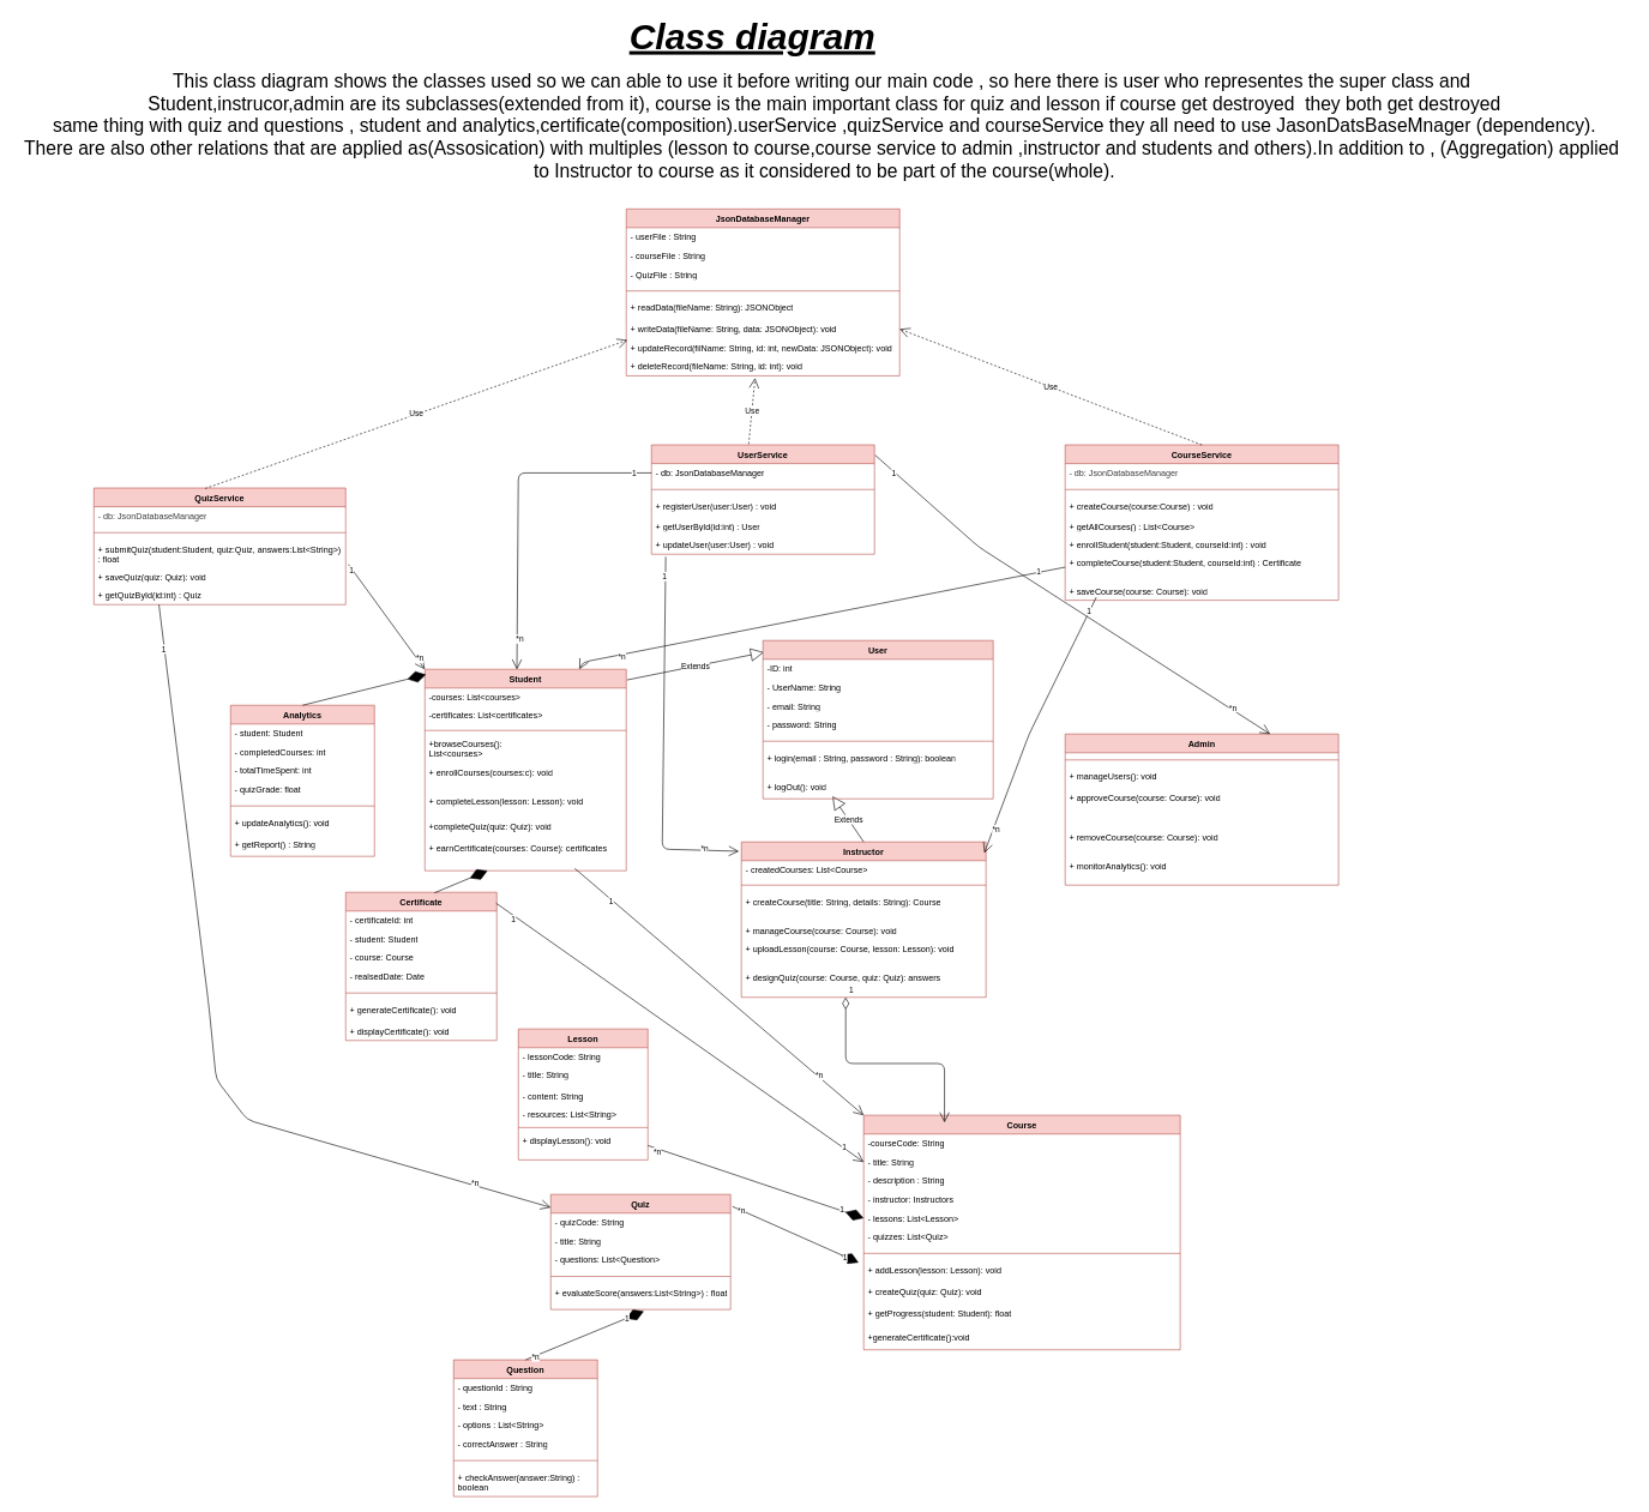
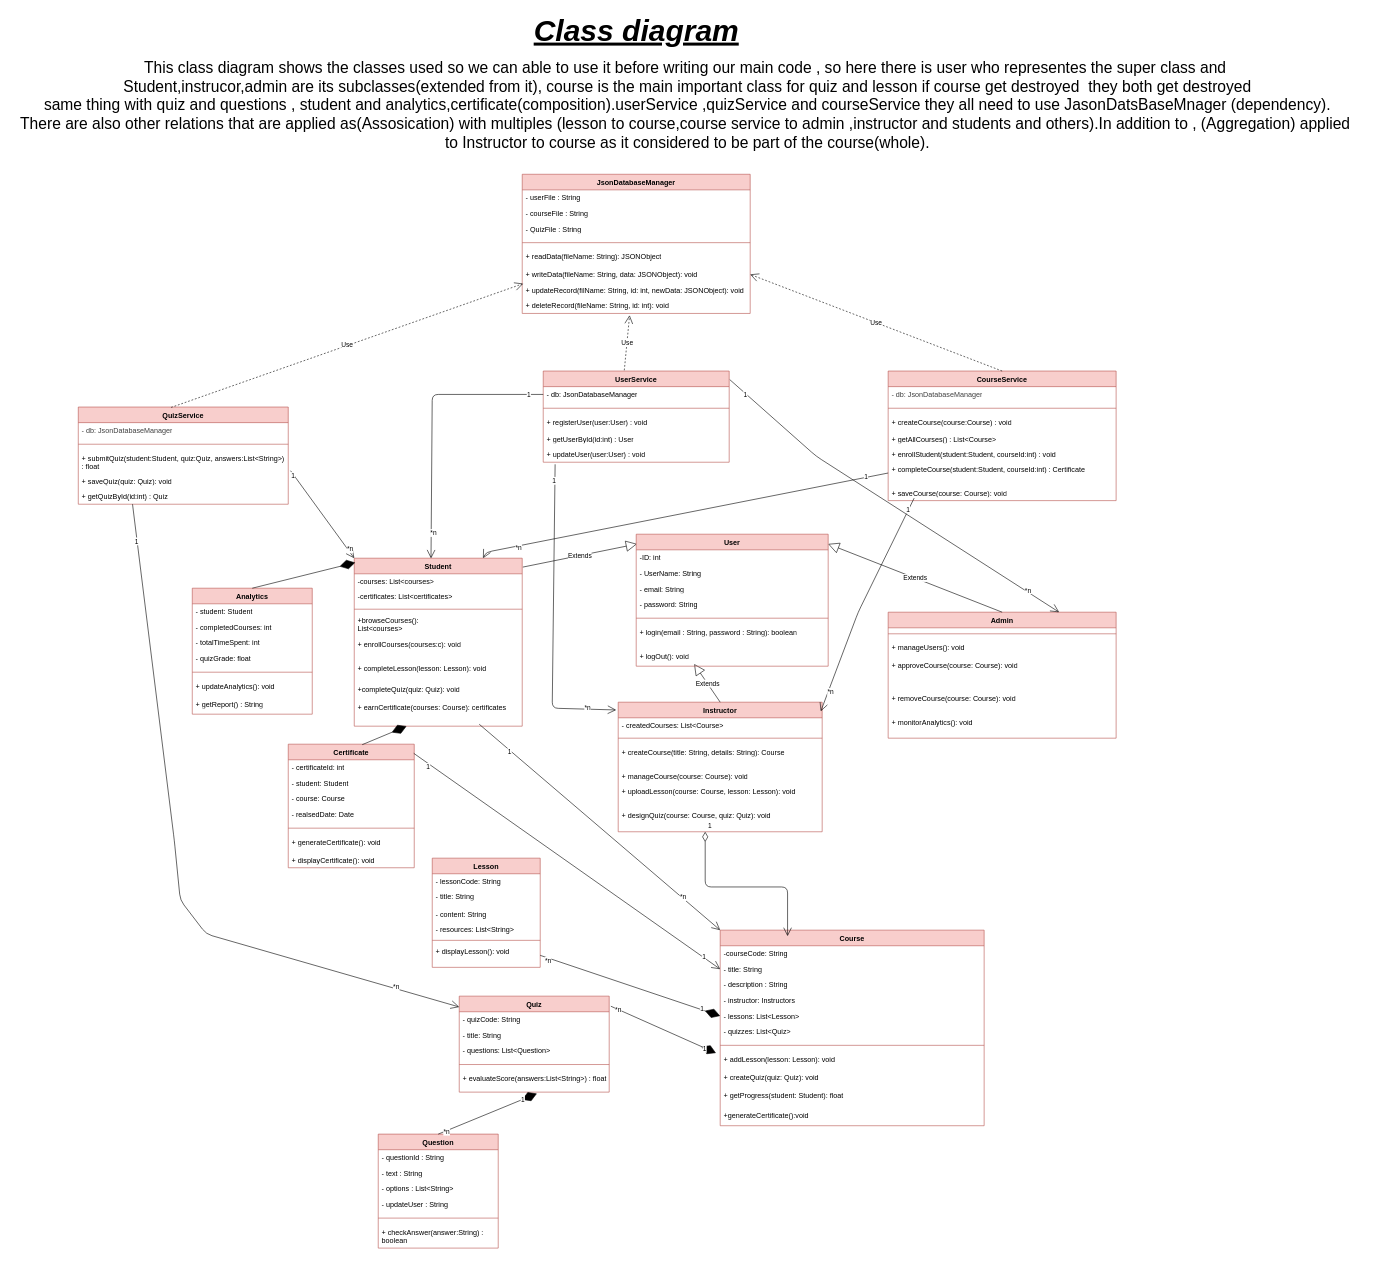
- <mxCell id="154" value="&lt;font style=&quot;font-size: 50px;&quot;&gt;&lt;i&gt;&lt;u&gt;Class diagram&lt;/u&gt;&lt;/i&gt;&lt;/font&gt;" style="text;align=center;fontStyle=1;verticalAlign=middle;spacingLeft=3;spacingRight=3;strokeColor=none;rotatable=0;points=[[0,0.5],[1,0.5]];portConstraint=eastwest;html=1;" vertex="1" parent="1"><mxGeometry x="825" y="20" width="440" height="60" as="geometry" /></mxCell>
+ <mxCell id="154" value="&lt;font style=&quot;font-size: 50px;&quot;&gt;&lt;i&gt;&lt;u&gt;Class diagram&lt;/u&gt;&lt;/i&gt;&lt;/font&gt;" style="text;align=center;fontStyle=1;verticalAlign=middle;spacingLeft=3;spacingRight=3;strokeColor=none;rotatable=0;points=[[0,0.5],[1,0.5]];portConstraint=eastwest;html=1;" vertex="1" parent="1"><mxGeometry x="840" y="20" width="440" height="60" as="geometry" /></mxCell>
+ <mxCell id="58" value="Extends" style="endArrow=block;endSize=16;endFill=0;html=1;entryX=1;entryY=0.074;entryDx=0;entryDy=0;entryPerimeter=0;exitX=0.5;exitY=0;exitDx=0;exitDy=0;" parent="1" source="2" target="59" edge="1"><mxGeometry width="160" relative="1" as="geometry"><mxPoint x="1401.6" y="1178.66" as="sourcePoint" /><mxPoint x="1200" y="1050" as="targetPoint" /><Array as="points" /></mxGeometry></mxCell>
- <mxCell id="14" value="+ designQuiz(course: Course, quiz: Quiz): answers" style="text;strokeColor=none;fillColor=none;align=left;verticalAlign=top;spacingLeft=4;spacingRight=4;overflow=hidden;rotatable=0;points=[[0,0.5],[1,0.5]];portConstraint=eastwest;whiteSpace=wrap;html=1;rounded=0;" parent="8" vertex="1"><mxGeometry y="176" width="340" height="40" as="geometry" /></mxCell>
+ <mxCell id="14" value="+ designQuiz(course: Course, quiz: Quiz): void" style="text;strokeColor=none;fillColor=none;align=left;verticalAlign=top;spacingLeft=4;spacingRight=4;overflow=hidden;rotatable=0;points=[[0,0.5],[1,0.5]];portConstraint=eastwest;whiteSpace=wrap;html=1;rounded=0;" parent="8" vertex="1"><mxGeometry y="176" width="340" height="40" as="geometry" /></mxCell>
- <mxCell id="44" value="- correctAnswer : String" style="text;strokeColor=none;fillColor=none;align=left;verticalAlign=top;spacingLeft=4;spacingRight=4;overflow=hidden;rotatable=0;points=[[0,0.5],[1,0.5]];portConstraint=eastwest;whiteSpace=wrap;html=1;rounded=0;" parent="40" vertex="1"><mxGeometry y="104" width="200" height="26" as="geometry" /></mxCell>
+ <mxCell id="44" value="- updateUser : String" style="text;strokeColor=none;fillColor=none;align=left;verticalAlign=top;spacingLeft=4;spacingRight=4;overflow=hidden;rotatable=0;points=[[0,0.5],[1,0.5]];portConstraint=eastwest;whiteSpace=wrap;html=1;rounded=0;" parent="40" vertex="1"><mxGeometry y="104" width="200" height="26" as="geometry" /></mxCell>
